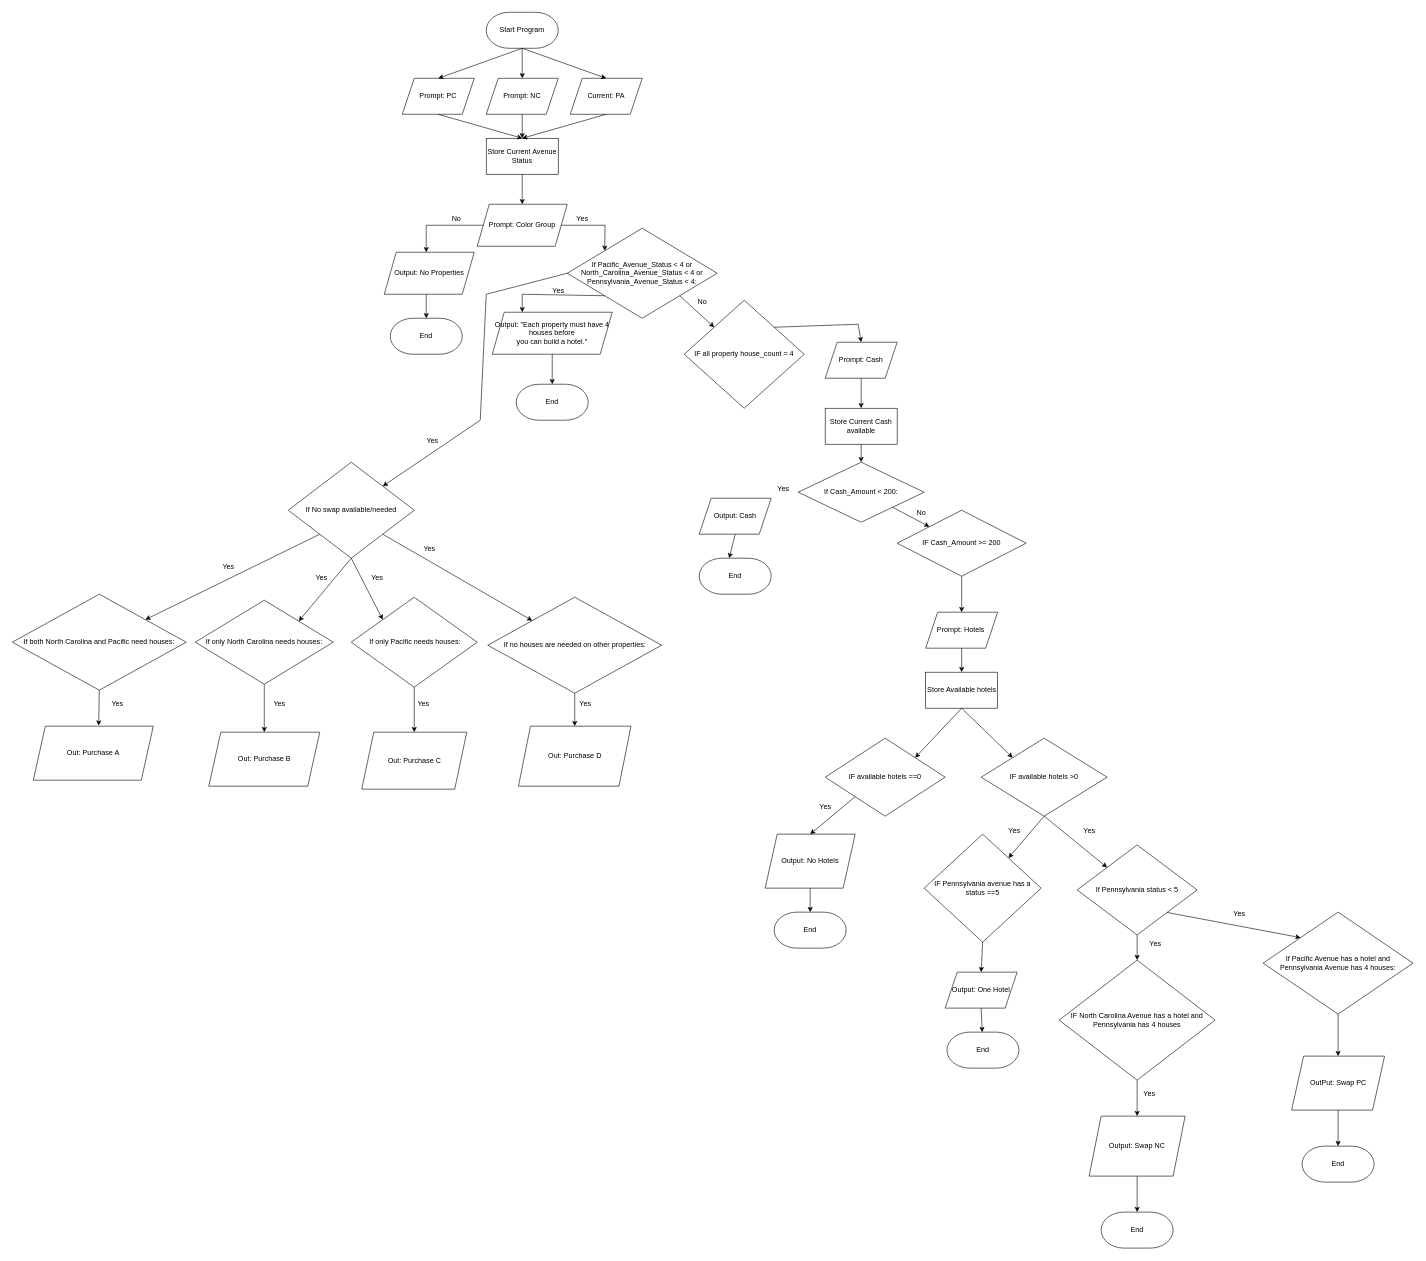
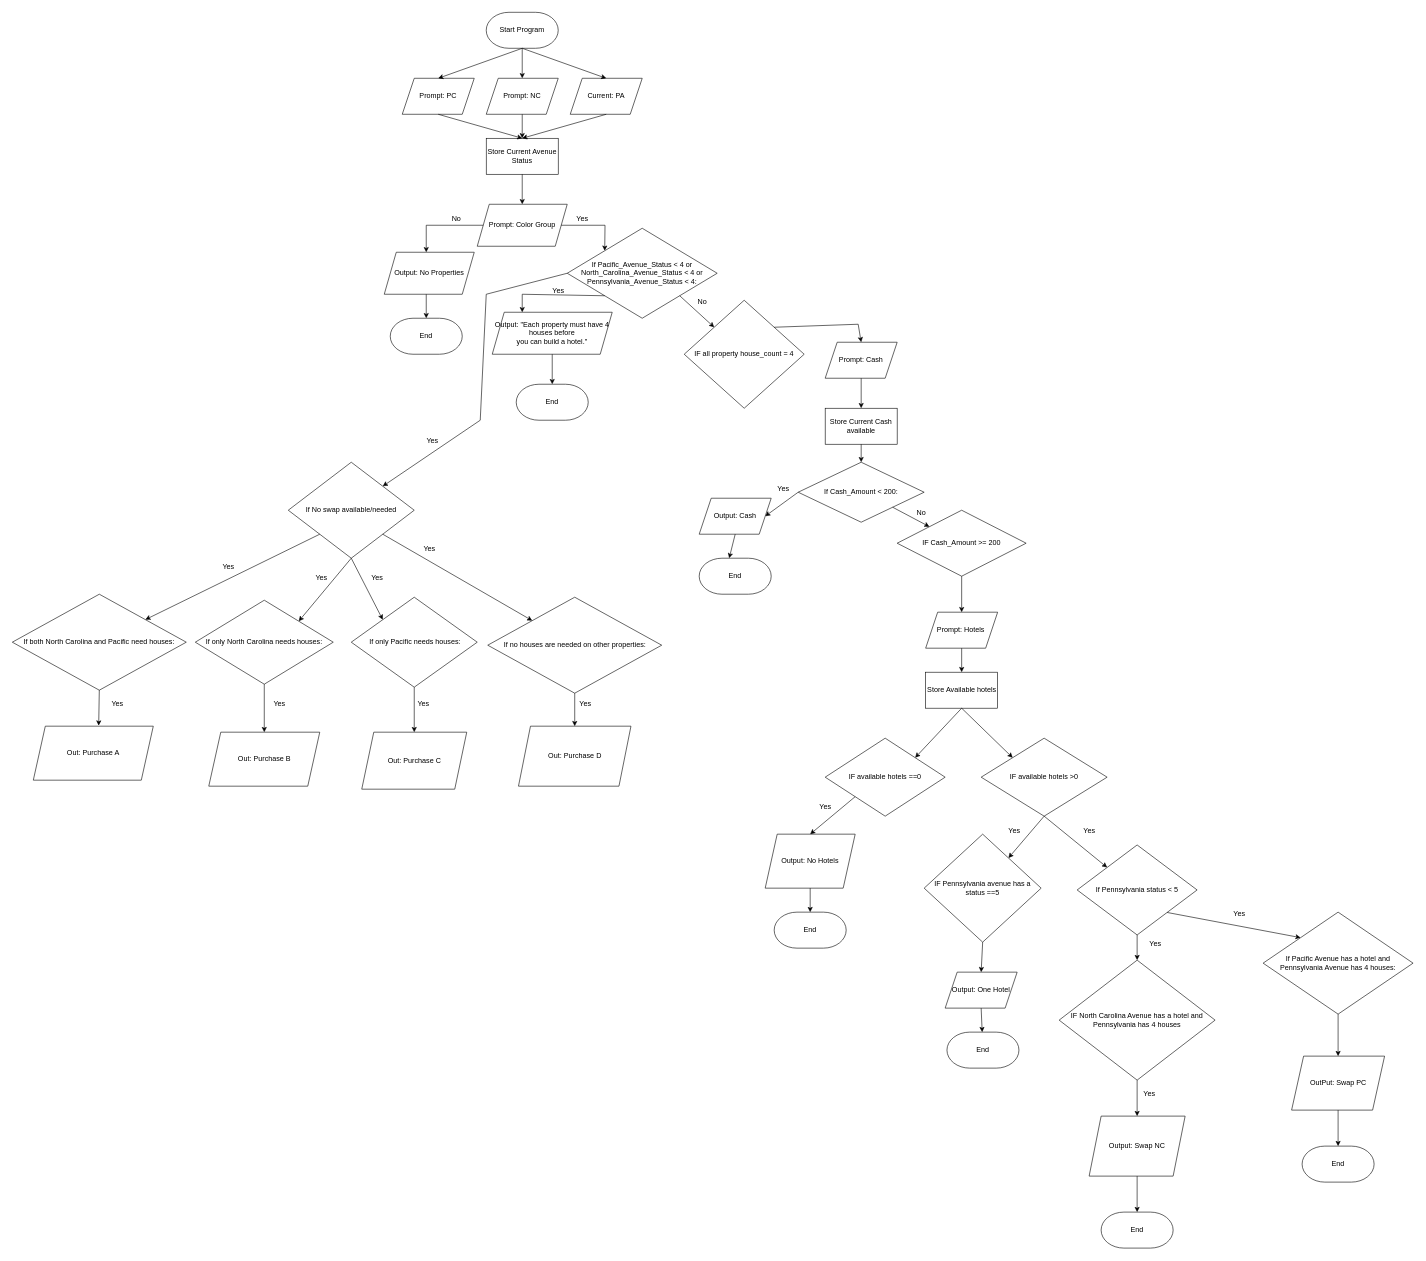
+ <mxCell id="32" value="" style="endArrow=classic;html=1;rounded=0;exitX=0;exitY=0.5;exitDx=0;exitDy=0;entryX=1;entryY=0.5;entryDx=0;entryDy=0;arcSize=63.2;" edge="1" parent="1" source="31" target="33"><mxGeometry width="50" height="50" relative="1" as="geometry"><mxPoint x="925" y="870" as="sourcePoint" /><mxPoint x="1265" y="750" as="targetPoint" /><Array as="points" /></mxGeometry></mxCell>
